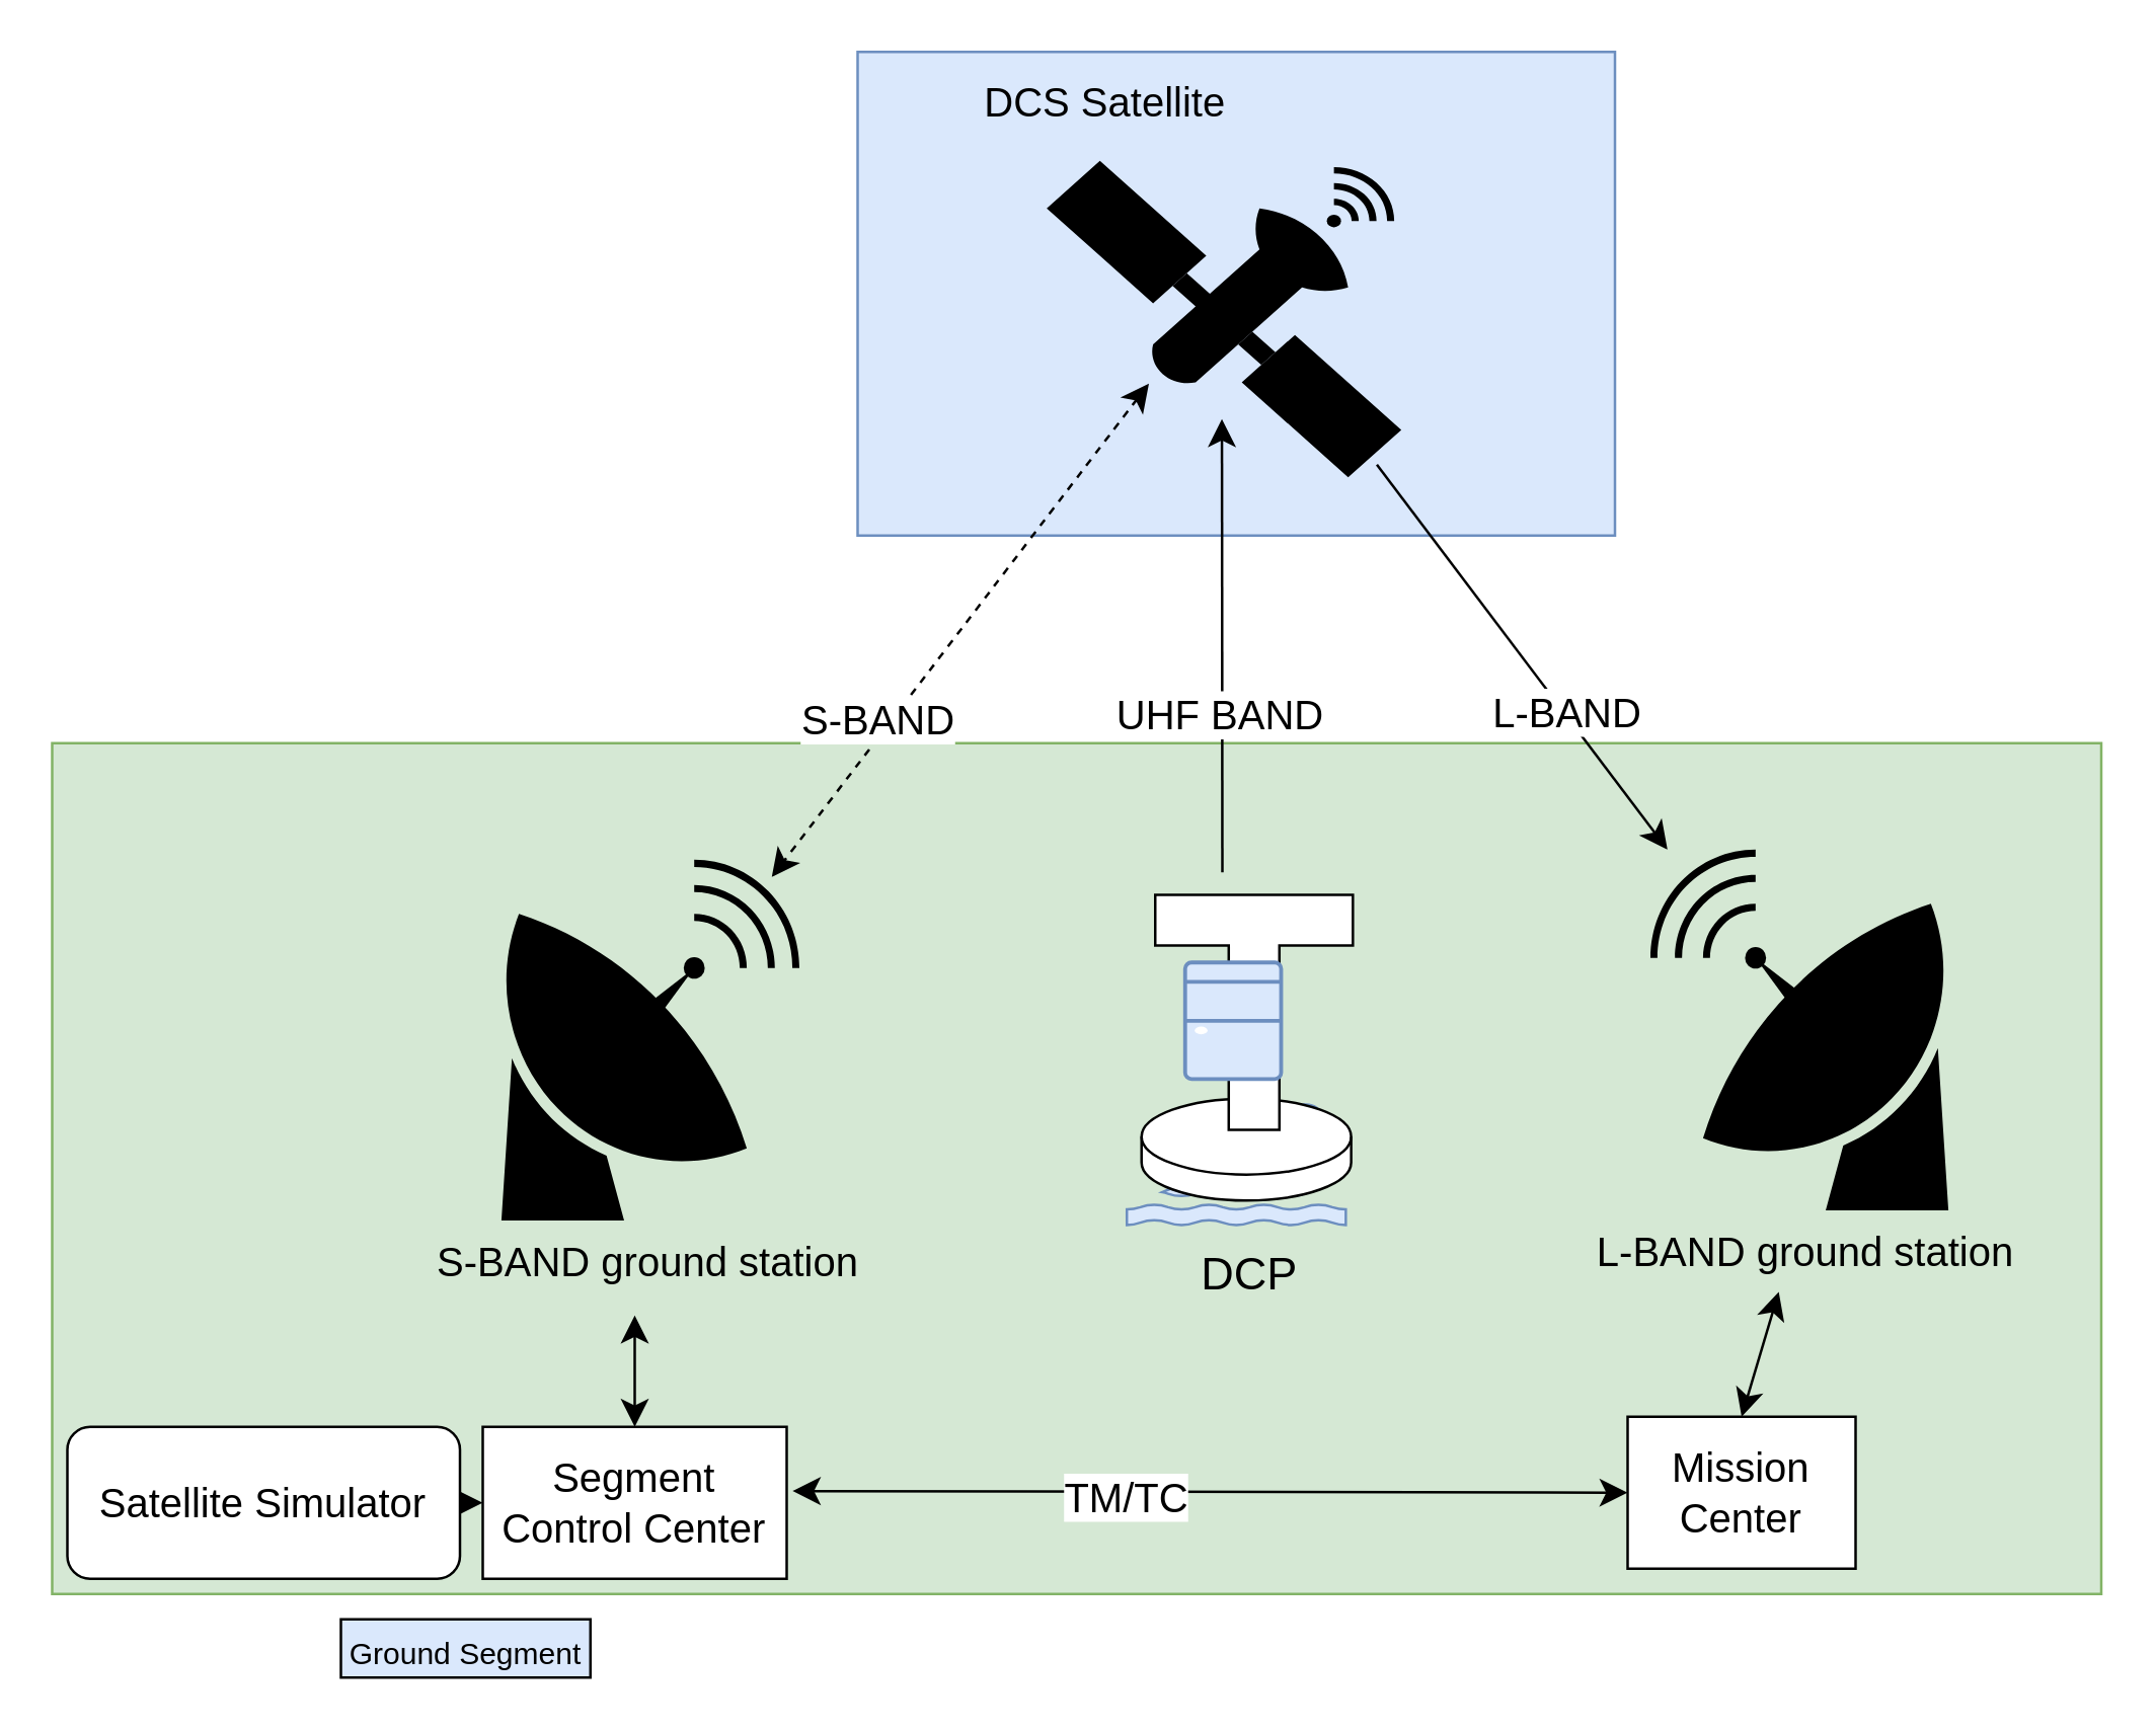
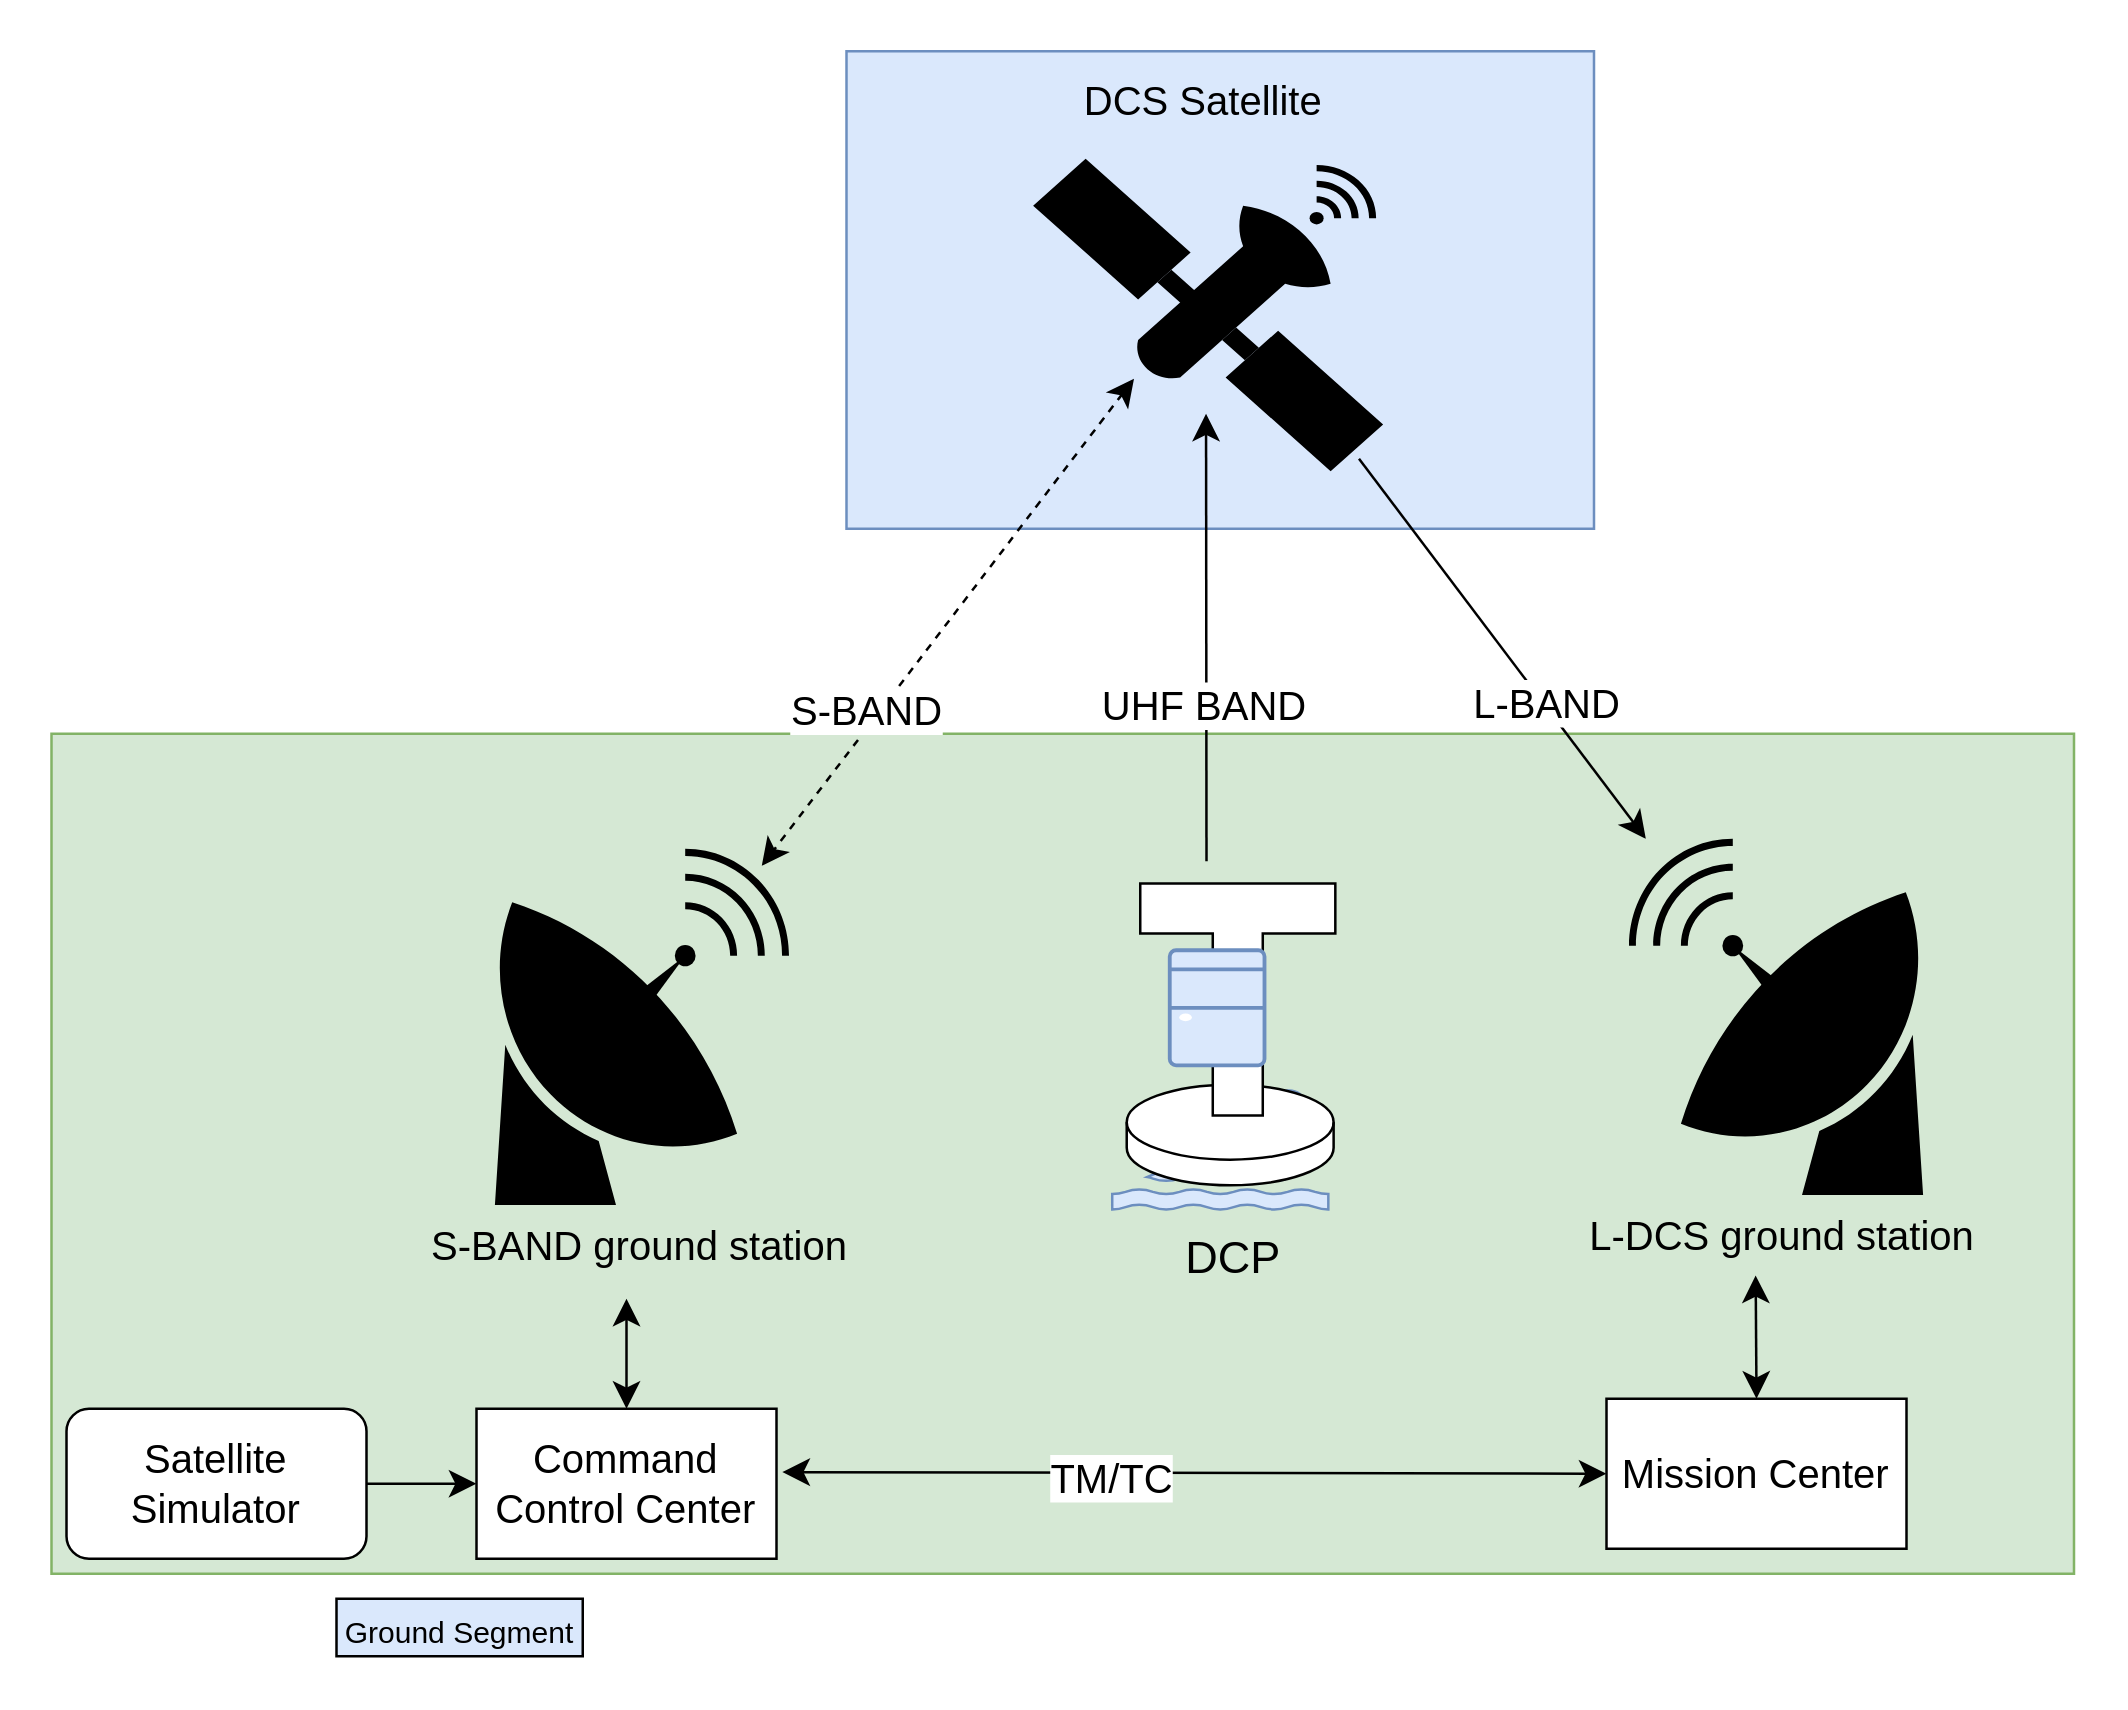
- <mxCell id="19" value="DCS Satellite" style="text;html=1;strokeColor=none;fillColor=none;align=center;verticalAlign=middle;whiteSpace=wrap;rounded=0;fontSize=16;" vertex="1" parent="1"><mxGeometry x="367.65" y="25" width="136" height="30" as="geometry" /></mxCell>
+ <mxCell id="19" value="DCS Satellite" style="text;html=1;strokeColor=none;fillColor=none;align=center;verticalAlign=middle;whiteSpace=wrap;rounded=0;fontSize=16;" vertex="1" parent="1"><mxGeometry x="412.65" y="25" width="136" height="30" as="geometry" /></mxCell>
- <mxCell id="3" value="L-BAND ground station" style="verticalAlign=top;verticalLabelPosition=bottom;labelPosition=center;align=center;html=1;outlineConnect=0;fillColor=#000000;strokeColor=none;gradientDirection=north;strokeWidth=2;shape=mxgraph.networks.satellite_dish;fontSize=16;flipH=1;" parent="1" vertex="1"><mxGeometry x="651" y="335" width="121" height="142.5" as="geometry" /></mxCell>
+ <mxCell id="3" value="L-DCS ground station" style="verticalAlign=top;verticalLabelPosition=bottom;labelPosition=center;align=center;html=1;outlineConnect=0;fillColor=#000000;strokeColor=none;gradientDirection=north;strokeWidth=2;shape=mxgraph.networks.satellite_dish;fontSize=16;flipH=1;" parent="1" vertex="1"><mxGeometry x="651" y="335" width="121" height="142.5" as="geometry" /></mxCell>
- <mxCell id="27" value="Mission Center" style="rounded=0;whiteSpace=wrap;html=1;fontSize=16;" vertex="1" parent="1"><mxGeometry x="642" y="559" width="90" height="60" as="geometry" /></mxCell>
+ <mxCell id="27" value="Mission Center" style="rounded=0;whiteSpace=wrap;html=1;fontSize=16;" vertex="1" parent="1"><mxGeometry x="642" y="559" width="120" height="60" as="geometry" /></mxCell>
- <mxCell id="28" value="Satellite Simulator" style="rounded=1;whiteSpace=wrap;html=1;fontSize=16;" vertex="1" parent="1"><mxGeometry x="26" y="563" width="155" height="60" as="geometry" /></mxCell>
+ <mxCell id="28" value="Satellite Simulator" style="rounded=1;whiteSpace=wrap;html=1;fontSize=16;" vertex="1" parent="1"><mxGeometry x="26" y="563" width="120" height="60" as="geometry" /></mxCell>
- <mxCell id="23" value="Segment Control Center" style="rounded=0;whiteSpace=wrap;html=1;fontSize=16;" vertex="1" parent="1"><mxGeometry x="190" y="563" width="120" height="60" as="geometry" /></mxCell>
+ <mxCell id="23" value="Command Control Center" style="rounded=0;whiteSpace=wrap;html=1;fontSize=16;" vertex="1" parent="1"><mxGeometry x="190" y="563" width="120" height="60" as="geometry" /></mxCell>
